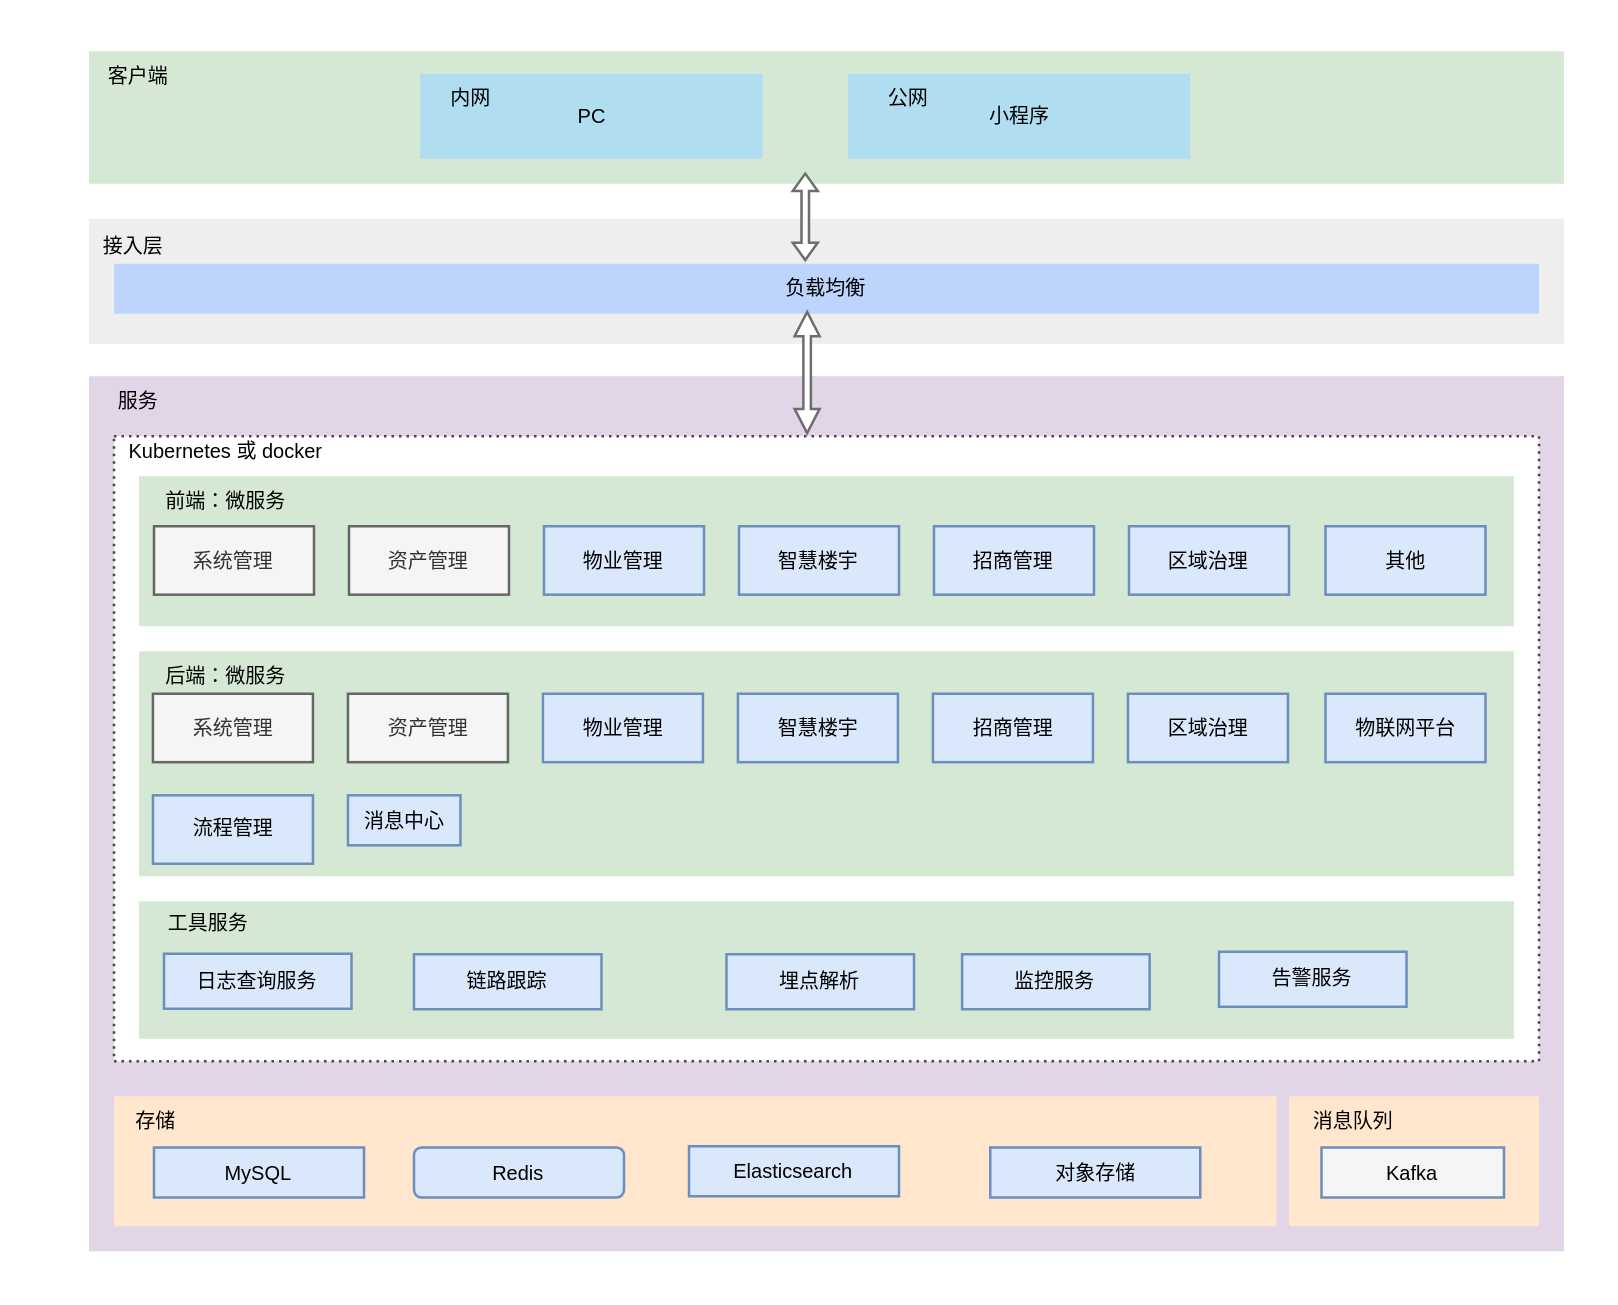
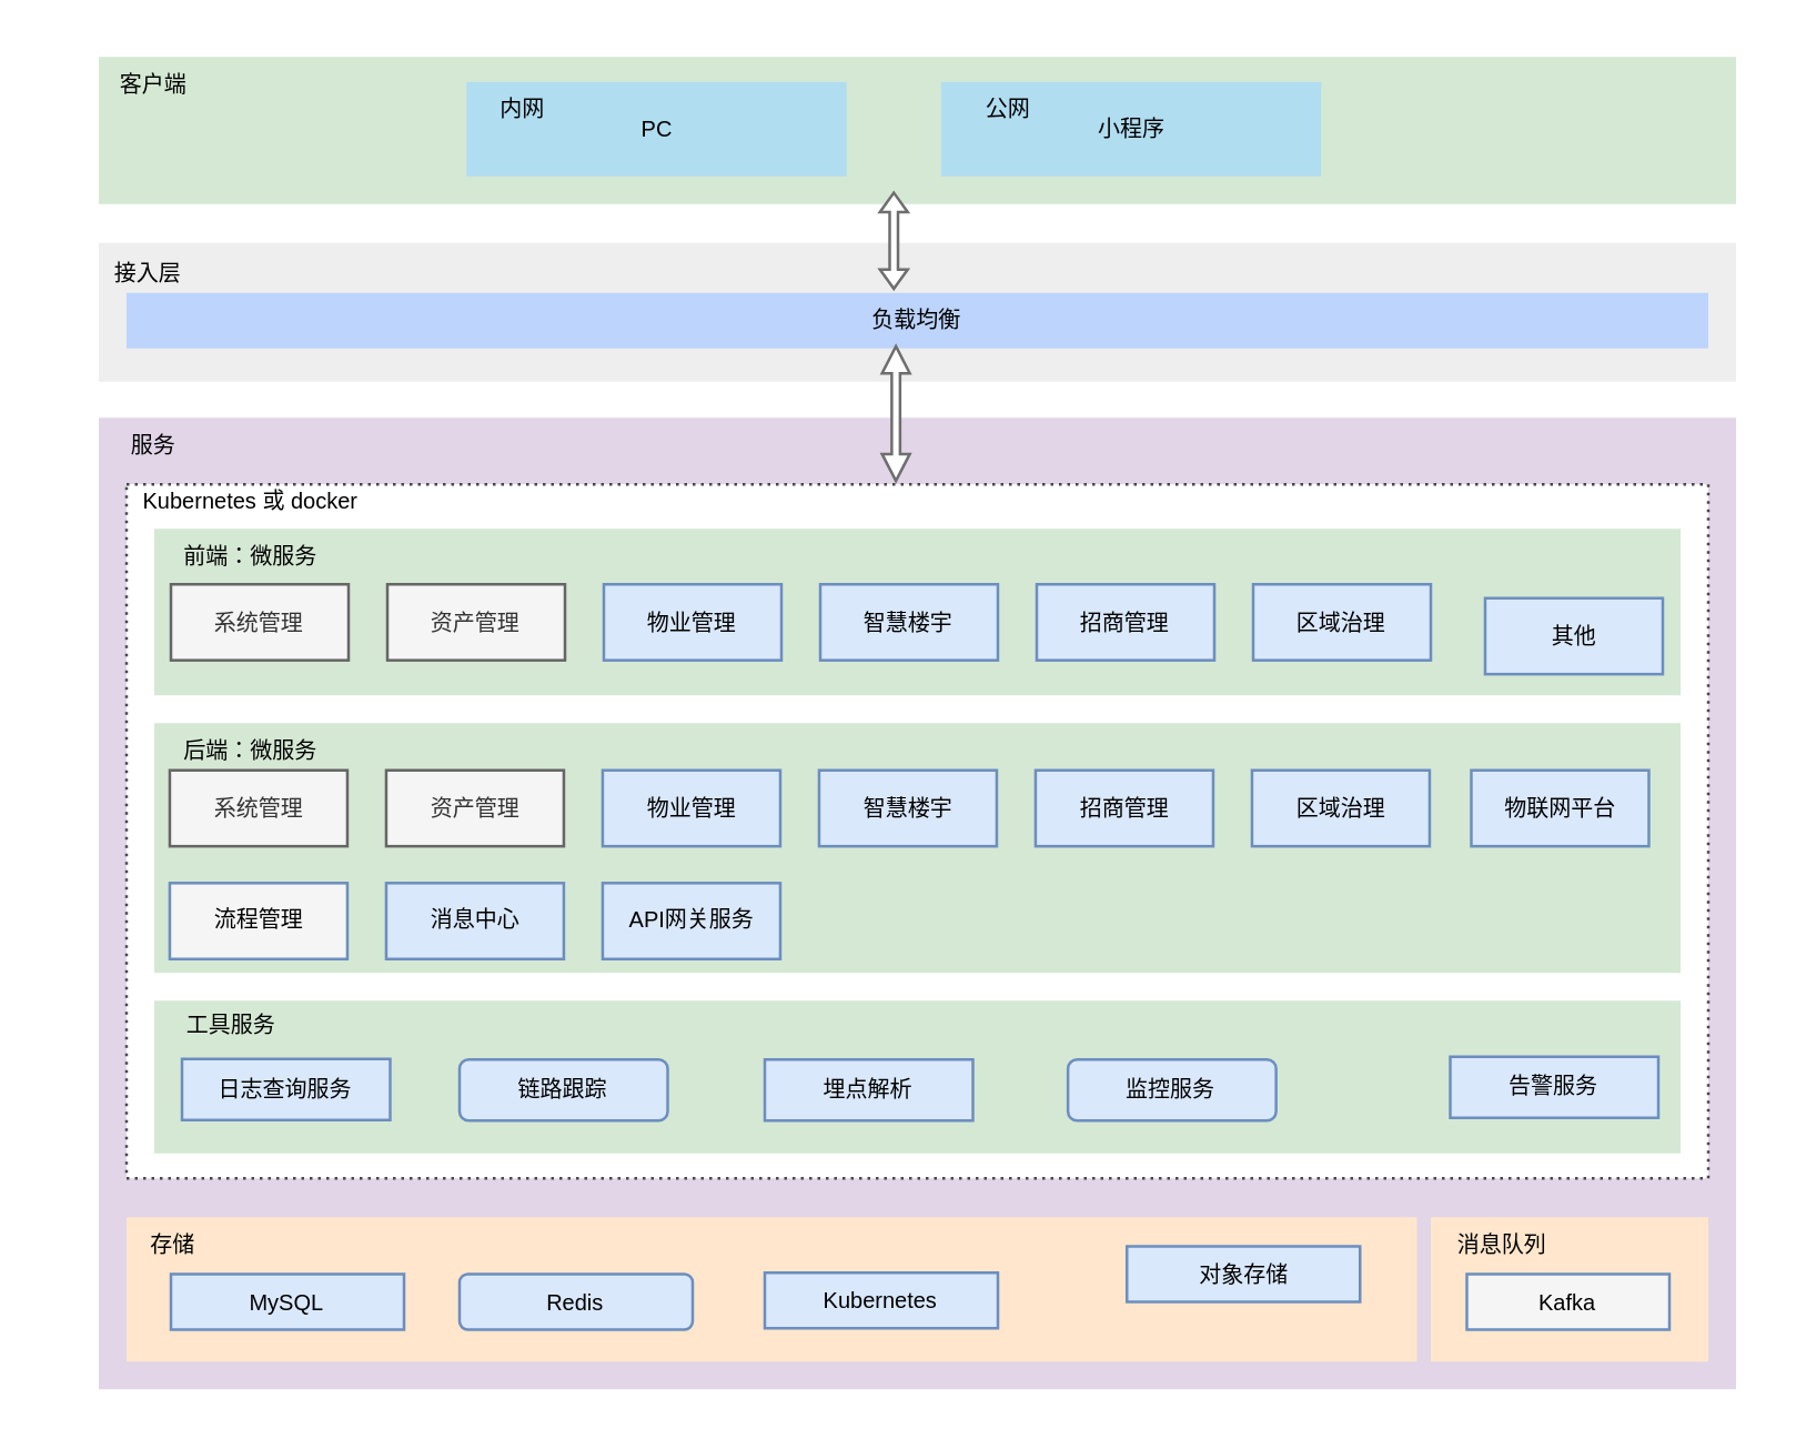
- <mxCell id="48" value="其他" style="rounded=0;whiteSpace=wrap;html=1;fillColor=#dae8fc;strokeColor=#6c8ebf;fontSize=8;verticalAlign=middle;" vertex="1" parent="1"><mxGeometry x="529.586" y="210" width="64" height="27.37" as="geometry" /></mxCell>
+ <mxCell id="48" value="其他" style="rounded=0;whiteSpace=wrap;html=1;fillColor=#dae8fc;strokeColor=#6c8ebf;fontSize=8;verticalAlign=middle;" vertex="1" parent="1"><mxGeometry x="534.586" y="215" width="64" height="27.37" as="geometry" /></mxCell>
- <mxCell id="39" value="消息中心" style="rounded=0;whiteSpace=wrap;html=1;fillColor=#dae8fc;strokeColor=#6c8ebf;fontSize=8;verticalAlign=middle;flipH=1;" parent="1" vertex="1"><mxGeometry x="138.58" y="317.626" width="45" height="20" as="geometry" /></mxCell>
+ <mxCell id="39" value="消息中心" style="rounded=0;whiteSpace=wrap;html=1;fillColor=#dae8fc;strokeColor=#6c8ebf;fontSize=8;verticalAlign=middle;flipH=1;" parent="1" vertex="1"><mxGeometry x="138.58" y="317.626" width="64" height="27.37" as="geometry" /></mxCell>
- <mxCell id="38" value="流程管理" style="rounded=0;whiteSpace=wrap;html=1;fillColor=#dae8fc;strokeColor=#6c8ebf;fontSize=8;verticalAlign=middle;flipH=1;" parent="1" vertex="1"><mxGeometry x="60.576" y="317.626" width="64" height="27.37" as="geometry" /></mxCell>
+ <mxCell id="38" value="流程管理" style="rounded=0;whiteSpace=wrap;html=1;fillColor=#f5f5f5;strokeColor=#6c8ebf;fontSize=8;verticalAlign=middle;flipH=1;" parent="1" vertex="1"><mxGeometry x="60.576" y="317.626" width="64" height="27.37" as="geometry" /></mxCell>
+ <mxCell id="41" value="API网关服务" style="rounded=0;whiteSpace=wrap;html=1;fillColor=#dae8fc;strokeColor=#6c8ebf;fontSize=8;verticalAlign=middle;flipH=1;" parent="1" vertex="1"><mxGeometry x="216.579" y="317.626" width="64" height="27.37" as="geometry" /></mxCell>
- <mxCell id="21" value="告警服务" style="rounded=0;whiteSpace=wrap;html=1;fillColor=#dae8fc;strokeColor=#6c8ebf;fontSize=8;flipH=0;flipV=1;" parent="17" vertex="1"><mxGeometry x="392" y="30.2" width="75" height="22" as="geometry" /></mxCell>
+ <mxCell id="21" value="告警服务" style="rounded=0;whiteSpace=wrap;html=1;fillColor=#dae8fc;strokeColor=#6c8ebf;fontSize=8;flipH=0;flipV=1;" parent="17" vertex="1"><mxGeometry x="427" y="30.2" width="75" height="22" as="geometry" /></mxCell>
- <mxCell id="20" value="链路跟踪" style="rounded=0;whiteSpace=wrap;html=1;fillColor=#dae8fc;strokeColor=#6c8ebf;fontSize=8;flipH=0;flipV=1;" parent="17" vertex="1"><mxGeometry x="70" y="31.2" width="75" height="22" as="geometry" /></mxCell>
+ <mxCell id="20" value="链路跟踪" style="whiteSpace=wrap;html=1;fillColor=#dae8fc;strokeColor=#6c8ebf;fontSize=8;flipH=0;flipV=1;rounded=1;" parent="17" vertex="1"><mxGeometry x="70" y="31.2" width="75" height="22" as="geometry" /></mxCell>
- <mxCell id="22" value="埋点解析" style="rounded=0;whiteSpace=wrap;html=1;fillColor=#dae8fc;strokeColor=#6c8ebf;fontSize=8;flipH=0;flipV=1;" parent="17" vertex="1"><mxGeometry x="195" y="31.2" width="75" height="22" as="geometry" /></mxCell>
+ <mxCell id="22" value="埋点解析" style="rounded=0;whiteSpace=wrap;html=1;fillColor=#dae8fc;strokeColor=#6c8ebf;fontSize=8;flipH=0;flipV=1;" parent="17" vertex="1"><mxGeometry x="180" y="31.2" width="75" height="22" as="geometry" /></mxCell>
- <mxCell id="23" value="监控服务" style="rounded=0;whiteSpace=wrap;html=1;fillColor=#dae8fc;strokeColor=#6c8ebf;fontSize=8;flipH=0;flipV=1;" parent="17" vertex="1"><mxGeometry x="289.25" y="31.2" width="75" height="22" as="geometry" /></mxCell>
+ <mxCell id="23" value="监控服务" style="whiteSpace=wrap;html=1;fillColor=#dae8fc;strokeColor=#6c8ebf;fontSize=8;flipH=0;flipV=1;rounded=1;" parent="17" vertex="1"><mxGeometry x="289.25" y="31.2" width="75" height="22" as="geometry" /></mxCell>
- <mxCell id="13" value="Elasticsearch" style="rounded=0;whiteSpace=wrap;html=1;fillColor=#dae8fc;strokeColor=#6c8ebf;fontSize=8;" parent="1" vertex="1"><mxGeometry x="275" y="458" width="84" height="20" as="geometry" /></mxCell>
+ <mxCell id="13" value="Kubernetes" style="rounded=0;whiteSpace=wrap;html=1;fillColor=#dae8fc;strokeColor=#6c8ebf;fontSize=8;" parent="1" vertex="1"><mxGeometry x="275" y="458" width="84" height="20" as="geometry" /></mxCell>
- <mxCell id="24" value="对象存储" style="rounded=0;whiteSpace=wrap;html=1;fillColor=#dae8fc;strokeColor=#6c8ebf;fontSize=8;" parent="1" vertex="1"><mxGeometry x="395.5" y="458.5" width="84" height="20" as="geometry" /></mxCell>
+ <mxCell id="24" value="对象存储" style="rounded=0;whiteSpace=wrap;html=1;fillColor=#dae8fc;strokeColor=#6c8ebf;fontSize=8;" parent="1" vertex="1"><mxGeometry x="405.5" y="448.5" width="84" height="20" as="geometry" /></mxCell>
